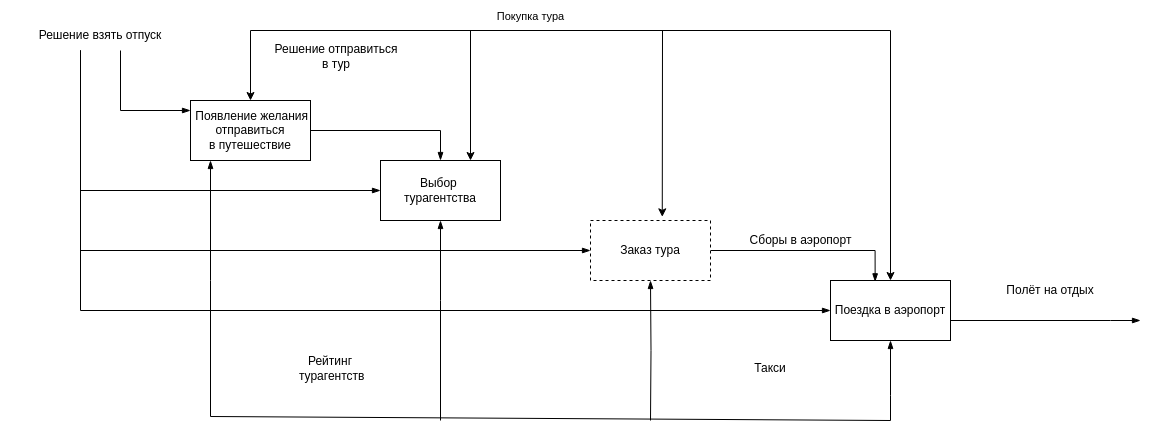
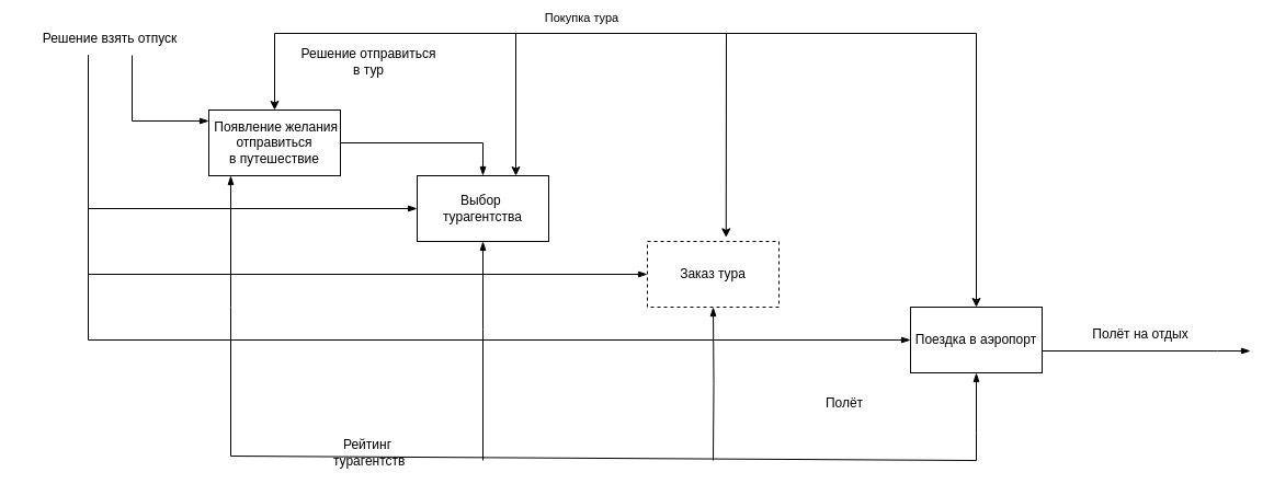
- <mxCell id="5" value="Сборы в аэропорт" style="edgeStyle=orthogonalEdgeStyle;rounded=0;orthogonalLoop=1;jettySize=auto;html=1;entryX=0.372;entryY=0.022;entryDx=0;entryDy=0;entryPerimeter=0;fontSize=12;endArrow=blockThin;endFill=1;" parent="1" source="6" target="8" edge="1"><mxGeometry x="-0.077" y="10" relative="1" as="geometry"><Array as="points"><mxPoint x="875" y="250" /></Array><mxPoint as="offset" /></mxGeometry></mxCell>
- <mxCell id="18" value="Полёт на отдых" style="text;html=1;strokeColor=none;fillColor=none;align=center;verticalAlign=middle;whiteSpace=wrap;rounded=0;fontSize=12;" parent="1" vertex="1"><mxGeometry x="1000" y="275" width="100" height="30" as="geometry" /></mxCell>
+ <mxCell id="18" value="Полёт на отдых" style="text;html=1;strokeColor=none;fillColor=none;align=center;verticalAlign=middle;whiteSpace=wrap;rounded=0;fontSize=12;" parent="1" vertex="1"><mxGeometry x="990" y="290" width="100" height="30" as="geometry" /></mxCell>
- <mxCell id="11" value="Рейтинг&lt;br&gt;&amp;nbsp;турагентств" style="text;html=1;strokeColor=none;fillColor=none;align=center;verticalAlign=middle;whiteSpace=wrap;rounded=0;fontSize=12;" parent="1" vertex="1"><mxGeometry x="300" y="352.5" width="60" height="30" as="geometry" /></mxCell>
+ <mxCell id="11" value="Рейтинг&lt;br&gt;&amp;nbsp;турагентств" style="text;html=1;strokeColor=none;fillColor=none;align=center;verticalAlign=middle;whiteSpace=wrap;rounded=0;fontSize=12;" parent="1" vertex="1"><mxGeometry x="305" y="397.5" width="60" height="30" as="geometry" /></mxCell>
- <mxCell id="14" value="Такси" style="text;html=1;strokeColor=none;fillColor=none;align=center;verticalAlign=middle;whiteSpace=wrap;rounded=0;fontSize=12;" parent="1" vertex="1"><mxGeometry x="740" y="352.5" width="60" height="30" as="geometry" /></mxCell>
+ <mxCell id="14" value="Полёт" style="text;html=1;strokeColor=none;fillColor=none;align=center;verticalAlign=middle;whiteSpace=wrap;rounded=0;fontSize=12;" parent="1" vertex="1"><mxGeometry x="740" y="352.5" width="60" height="30" as="geometry" /></mxCell>
